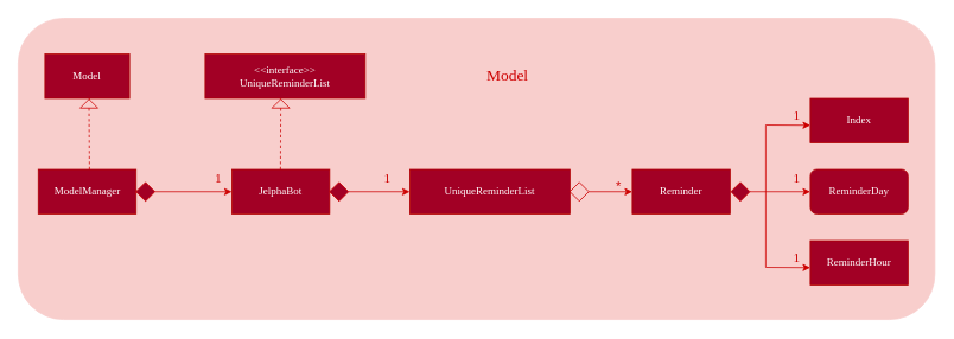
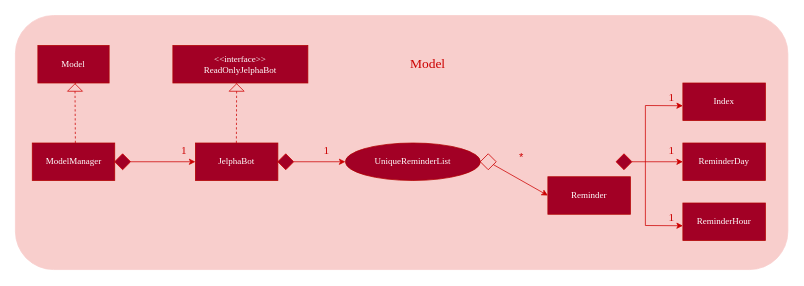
- <mxCell id="4" value="&lt;font face=&quot;Verdana&quot;&gt;&amp;lt;&amp;lt;interface&amp;gt;&amp;gt;&lt;br&gt;UniqueReminderList&lt;br&gt;&lt;/font&gt;" style="rounded=0;whiteSpace=wrap;html=1;fillColor=#A20025;strokeColor=#B20000;fontColor=#ffffff;" parent="1" vertex="1"><mxGeometry x="230" y="60" width="180" height="50" as="geometry" /></mxCell>
+ <mxCell id="4" value="&lt;font face=&quot;Verdana&quot;&gt;&amp;lt;&amp;lt;interface&amp;gt;&amp;gt;&lt;br&gt;ReadOnlyJelphaBot&lt;br&gt;&lt;/font&gt;" style="rounded=0;whiteSpace=wrap;html=1;fillColor=#A20025;strokeColor=#B20000;fontColor=#ffffff;" parent="1" vertex="1"><mxGeometry x="230" y="60" width="180" height="50" as="geometry" /></mxCell>
- <mxCell id="7" value="&lt;font face=&quot;Verdana&quot;&gt;UniqueReminderList&lt;/font&gt;" style="rounded=0;whiteSpace=wrap;html=1;fillColor=#A20025;strokeColor=#B20000;fontColor=#ffffff;" parent="1" vertex="1"><mxGeometry x="460" y="190" width="180" height="50" as="geometry" /></mxCell>
+ <mxCell id="7" value="&lt;font face=&quot;Verdana&quot;&gt;UniqueReminderList&lt;/font&gt;" style="ellipse;whiteSpace=wrap;html=1;fillColor=#A20025;strokeColor=#B20000;fontColor=#ffffff;" parent="1" vertex="1"><mxGeometry x="460" y="190" width="180" height="50" as="geometry" /></mxCell>
- <mxCell id="8" value="&lt;font face=&quot;Verdana&quot;&gt;Reminder&lt;/font&gt;" style="rounded=0;whiteSpace=wrap;html=1;fillColor=#A20025;strokeColor=#B20000;fontColor=#ffffff;" parent="1" vertex="1"><mxGeometry x="710" y="190" width="110" height="50" as="geometry" /></mxCell>
+ <mxCell id="8" value="&lt;font face=&quot;Verdana&quot;&gt;Reminder&lt;/font&gt;" style="rounded=0;whiteSpace=wrap;html=1;fillColor=#A20025;strokeColor=#B20000;fontColor=#ffffff;" parent="1" vertex="1"><mxGeometry x="730" y="235" width="110" height="50" as="geometry" /></mxCell>
- <mxCell id="10" value="&lt;font face=&quot;Verdana&quot;&gt;ReminderDay&lt;/font&gt;" style="whiteSpace=wrap;html=1;fillColor=#A20025;strokeColor=#B20000;fontColor=#ffffff;rounded=1;" parent="1" vertex="1"><mxGeometry x="910" y="190" width="110" height="50" as="geometry" /></mxCell>
+ <mxCell id="10" value="&lt;font face=&quot;Verdana&quot;&gt;ReminderDay&lt;/font&gt;" style="rounded=0;whiteSpace=wrap;html=1;fillColor=#A20025;strokeColor=#B20000;fontColor=#ffffff;" parent="1" vertex="1"><mxGeometry x="910" y="190" width="110" height="50" as="geometry" /></mxCell>
